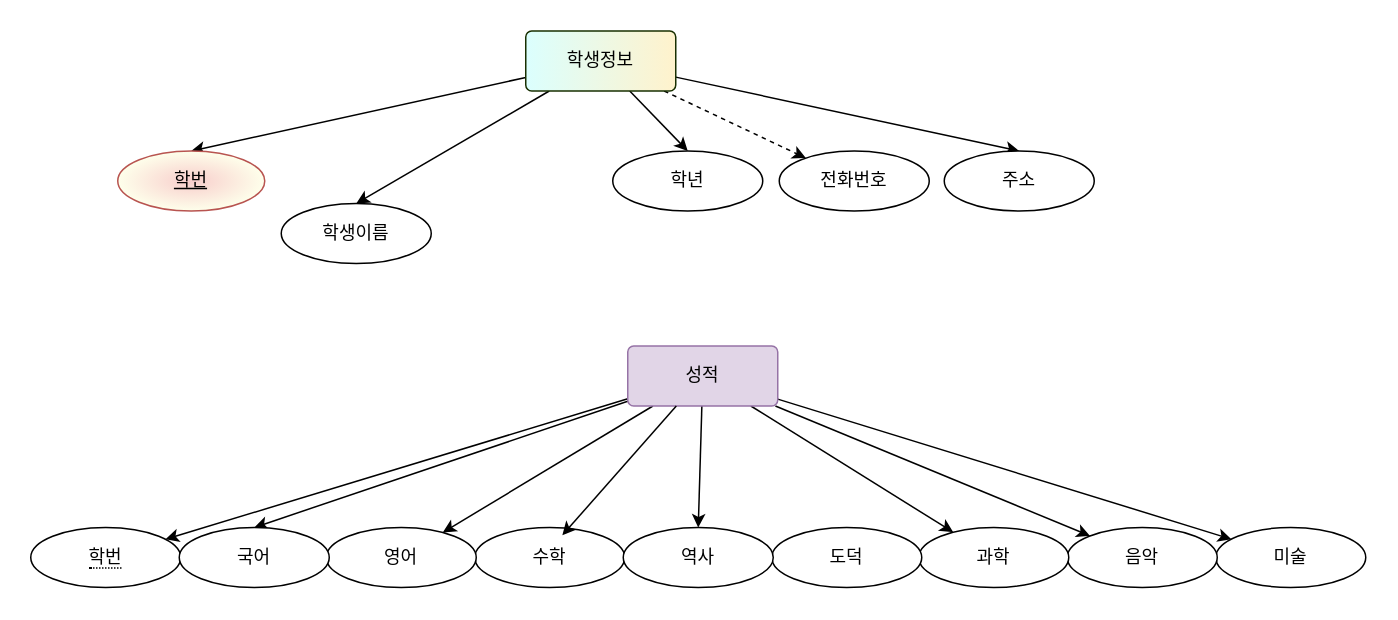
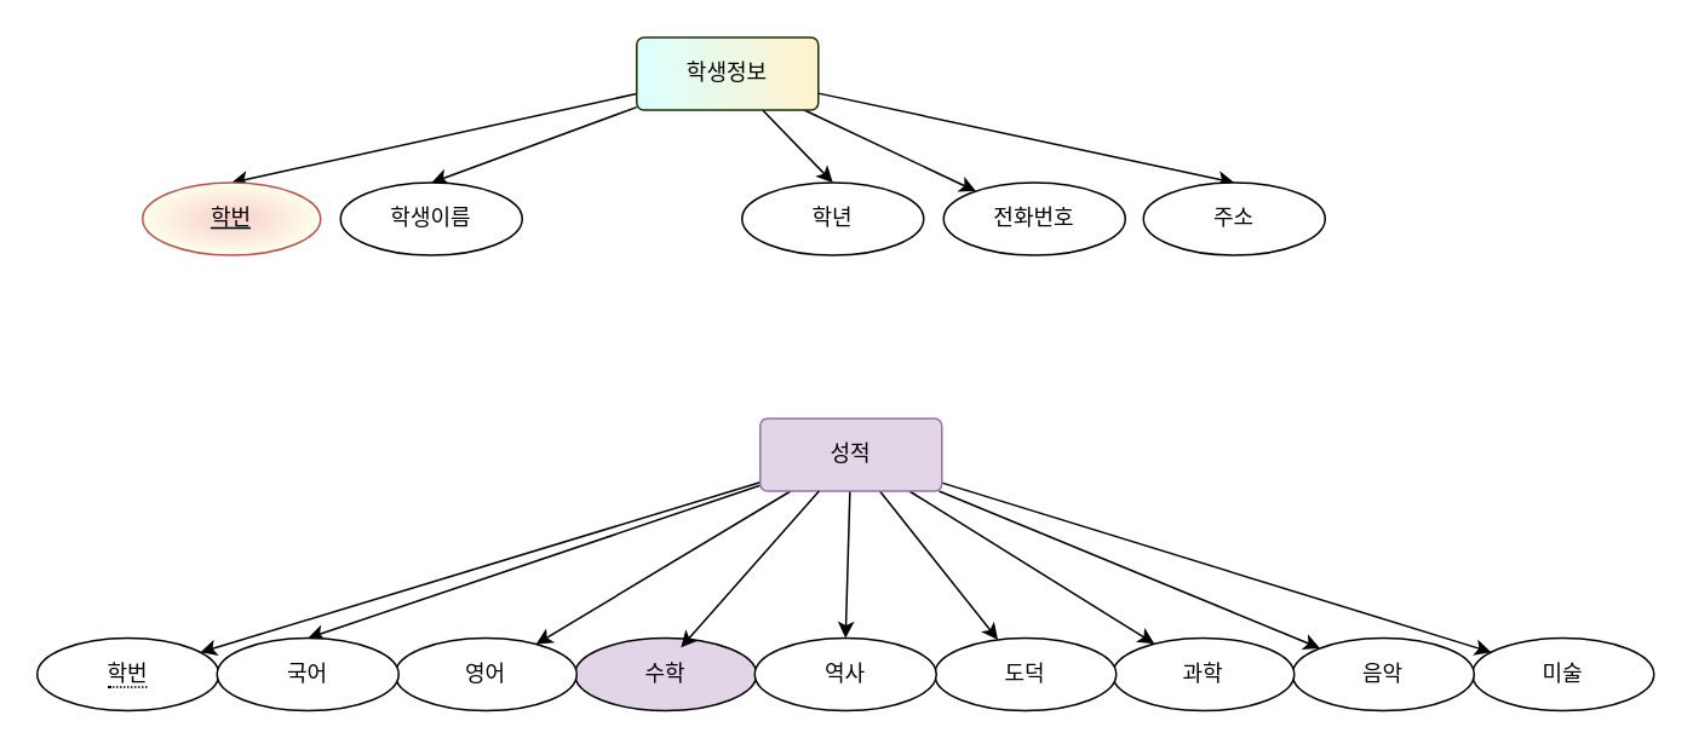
- <mxCell id="5" style="rounded=0;orthogonalLoop=1;jettySize=auto;html=1;dashed=1;" edge="1" parent="1" source="7" target="11"><mxGeometry relative="1" as="geometry" /></mxCell>
+ <mxCell id="5" style="rounded=0;orthogonalLoop=1;jettySize=auto;html=1;" edge="1" parent="1" source="7" target="11"><mxGeometry relative="1" as="geometry" /></mxCell>
- <mxCell id="9" value="학생이름" style="ellipse;whiteSpace=wrap;html=1;align=center;" vertex="1" parent="1"><mxGeometry x="187" y="135" width="100" height="40" as="geometry" /></mxCell>
+ <mxCell id="9" value="학생이름" style="ellipse;whiteSpace=wrap;html=1;align=center;" vertex="1" parent="1"><mxGeometry x="187" y="100" width="100" height="40" as="geometry" /></mxCell>
+ <mxCell id="17" style="rounded=0;orthogonalLoop=1;jettySize=auto;html=1;" edge="1" parent="1" source="21" target="27"><mxGeometry relative="1" as="geometry" /></mxCell>
- <mxCell id="24" value="수학" style="ellipse;whiteSpace=wrap;html=1;align=center;" vertex="1" parent="1"><mxGeometry x="316" y="351" width="100" height="40" as="geometry" /></mxCell>
+ <mxCell id="24" value="수학" style="ellipse;whiteSpace=wrap;html=1;align=center;fillColor=#e1d5e7;" vertex="1" parent="1"><mxGeometry x="316" y="351" width="100" height="40" as="geometry" /></mxCell>
